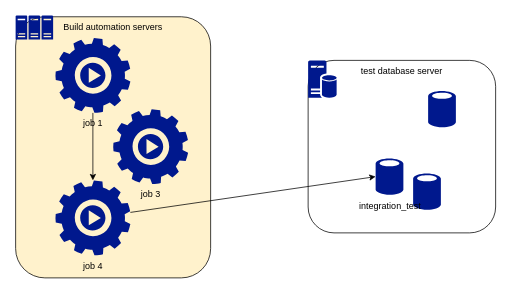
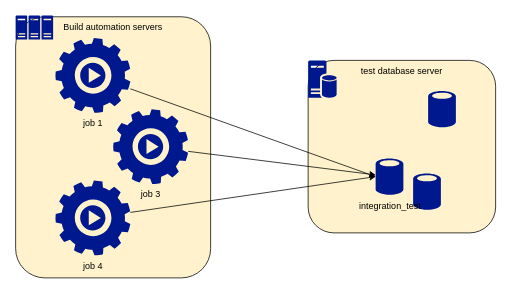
- <mxCell id="2" value="test database server" style="rounded=1;whiteSpace=wrap;html=1;verticalAlign=top;" vertex="1" parent="1"><mxGeometry x="410" y="80" width="250" height="230" as="geometry" /></mxCell>
+ <mxCell id="2" value="test database server" style="rounded=1;whiteSpace=wrap;html=1;verticalAlign=top;fillColor=#fff2cc;" vertex="1" parent="1"><mxGeometry x="410" y="80" width="250" height="230" as="geometry" /></mxCell>
+ <mxCell id="10" style="rounded=0;orthogonalLoop=1;jettySize=auto;html=1;strokeColor=default;" edge="1" parent="1" source="11" target="5"><mxGeometry relative="1" as="geometry" /></mxCell>
- <mxCell id="13" style="rounded=0;orthogonalLoop=1;jettySize=auto;html=1;" edge="1" parent="1" source="9" target="12"><mxGeometry relative="1" as="geometry" /></mxCell>
+ <mxCell id="13" style="rounded=0;orthogonalLoop=1;jettySize=auto;html=1;entryX=0;entryY=0.5;entryDx=0;entryDy=0;entryPerimeter=0;" edge="1" parent="1" source="9" target="5"><mxGeometry relative="1" as="geometry" /></mxCell>
